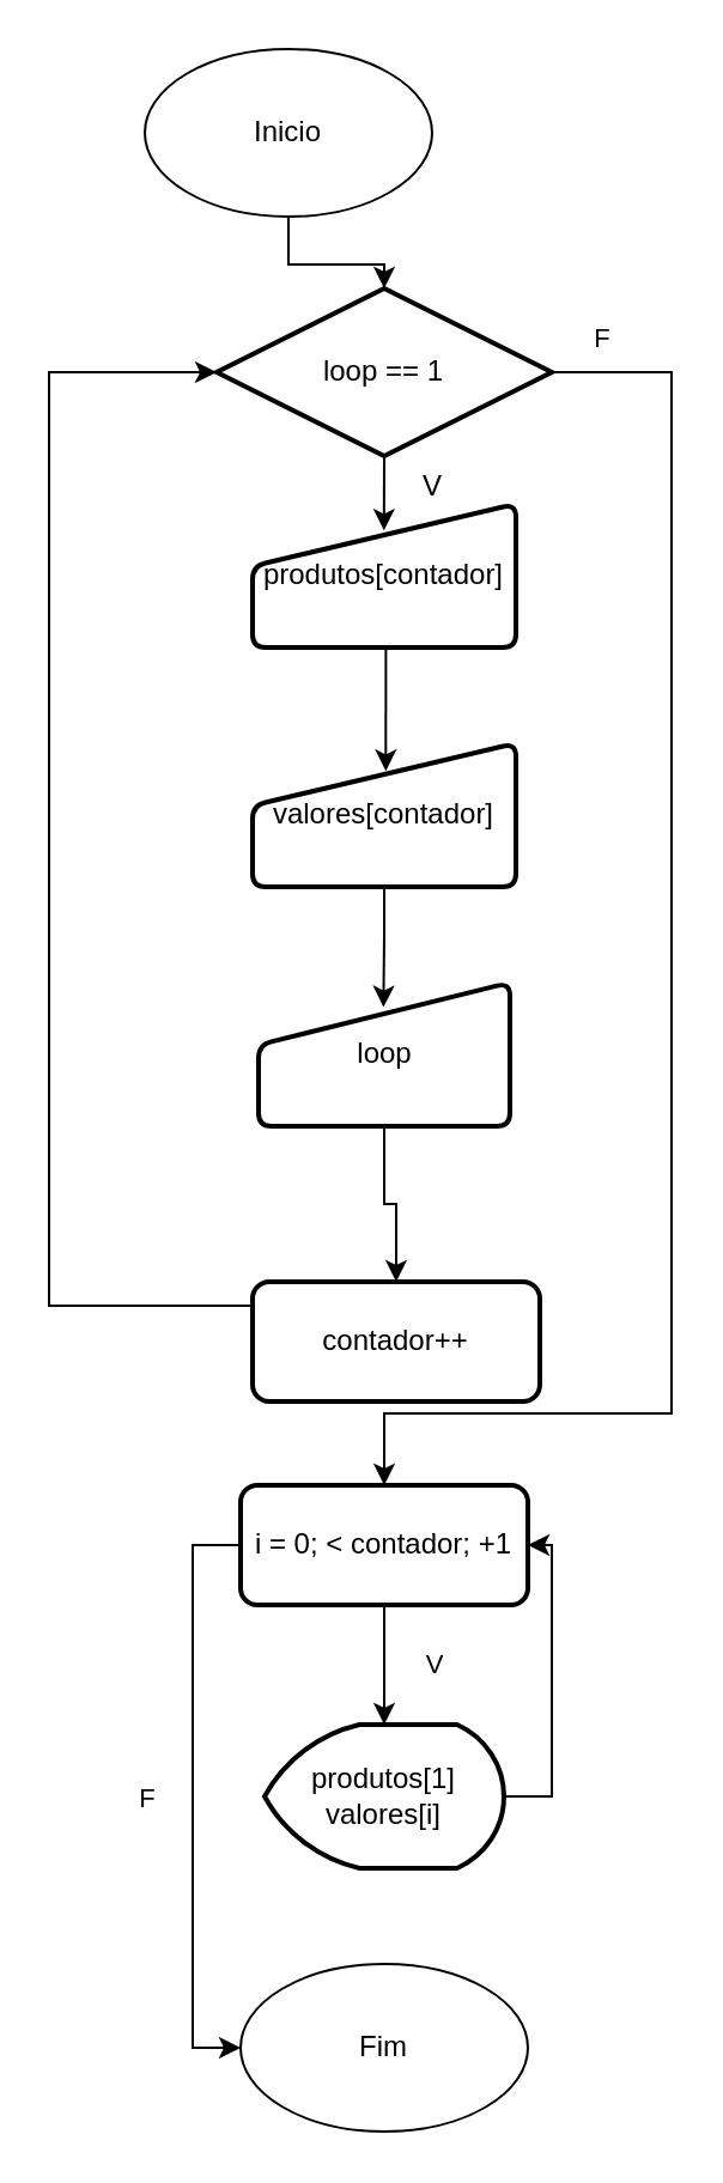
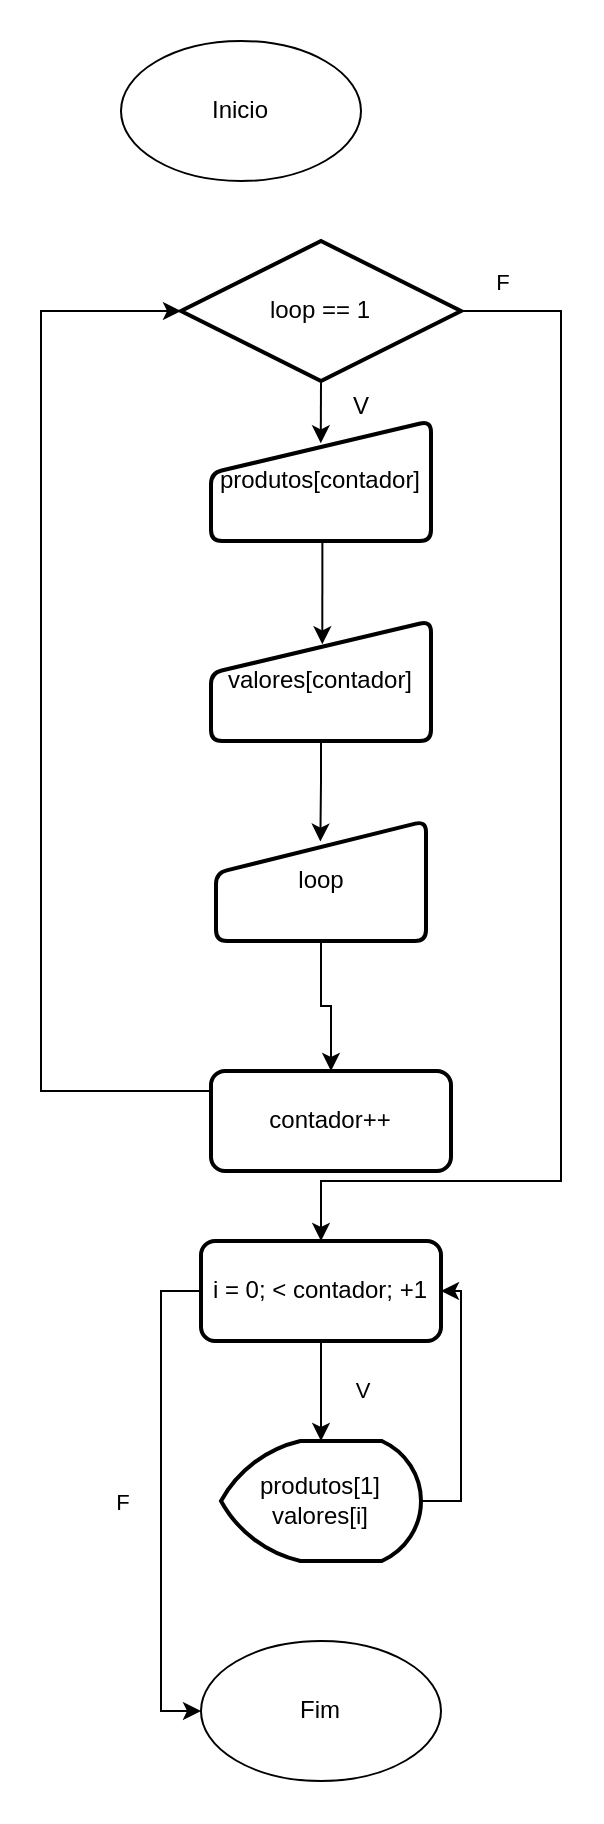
- <mxCell id="19" style="edgeStyle=orthogonalEdgeStyle;rounded=0;orthogonalLoop=1;jettySize=auto;html=1;exitX=0.5;exitY=1;exitDx=0;exitDy=0;entryX=0.5;entryY=0;entryDx=0;entryDy=0;entryPerimeter=0;" parent="1" source="2" target="9" edge="1"><mxGeometry relative="1" as="geometry" /></mxCell>
